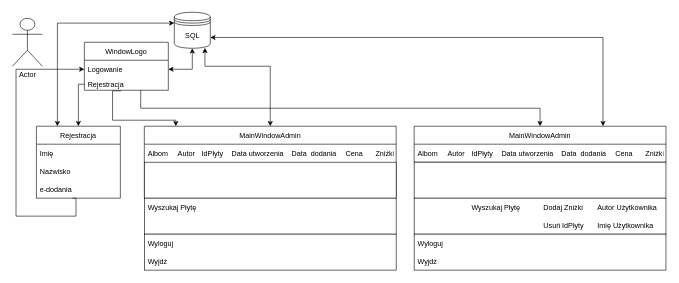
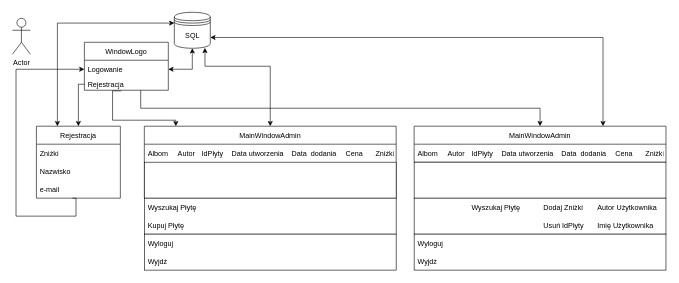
- <mxCell id="2" value="Actor" style="shape=umlActor;verticalLabelPosition=bottom;verticalAlign=top;html=1;outlineConnect=0;" vertex="1" parent="1"><mxGeometry x="20" y="30" width="50" height="80" as="geometry" /></mxCell>
+ <mxCell id="2" value="Actor" style="shape=umlActor;verticalLabelPosition=bottom;verticalAlign=top;html=1;outlineConnect=0;" vertex="1" parent="1"><mxGeometry x="20" y="30" width="30" height="60" as="geometry" /></mxCell>
- <mxCell id="7" value="Imię" style="text;strokeColor=none;fillColor=none;align=left;verticalAlign=middle;spacingLeft=4;spacingRight=4;overflow=hidden;points=[[0,0.5],[1,0.5]];portConstraint=eastwest;rotatable=0;" vertex="1" parent="6"><mxGeometry y="30" width="140" height="30" as="geometry" /></mxCell>
+ <mxCell id="7" value="Zniżki" style="text;strokeColor=none;fillColor=none;align=left;verticalAlign=middle;spacingLeft=4;spacingRight=4;overflow=hidden;points=[[0,0.5],[1,0.5]];portConstraint=eastwest;rotatable=0;" vertex="1" parent="6"><mxGeometry y="30" width="140" height="30" as="geometry" /></mxCell>
- <mxCell id="9" value="e-dodania" style="text;strokeColor=none;fillColor=none;align=left;verticalAlign=middle;spacingLeft=4;spacingRight=4;overflow=hidden;points=[[0,0.5],[1,0.5]];portConstraint=eastwest;rotatable=0;" vertex="1" parent="6"><mxGeometry y="90" width="140" height="30" as="geometry" /></mxCell>
+ <mxCell id="9" value="e-mail" style="text;strokeColor=none;fillColor=none;align=left;verticalAlign=middle;spacingLeft=4;spacingRight=4;overflow=hidden;points=[[0,0.5],[1,0.5]];portConstraint=eastwest;rotatable=0;" vertex="1" parent="6"><mxGeometry y="90" width="140" height="30" as="geometry" /></mxCell>
+ <mxCell id="46" value="Kupuj Płytę" style="text;strokeColor=none;fillColor=none;align=left;verticalAlign=middle;spacingLeft=4;spacingRight=4;overflow=hidden;points=[[0,0.5],[1,0.5]];portConstraint=eastwest;rotatable=0;" vertex="1" parent="1"><mxGeometry x="240" y="360" width="120" height="30" as="geometry" /></mxCell>
